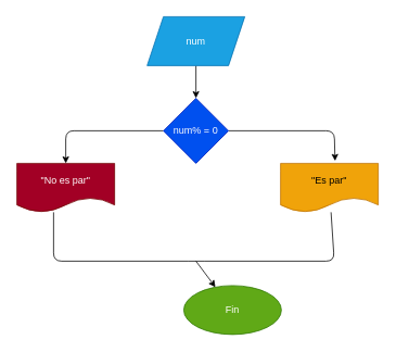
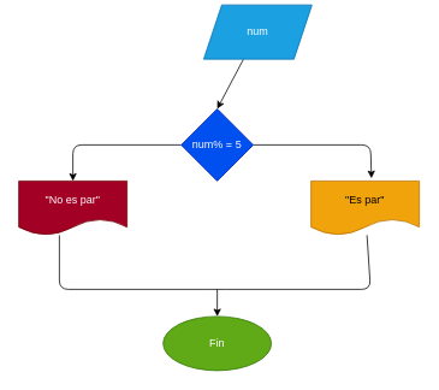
- <mxCell id="3" value="num" style="shape=parallelogram;perimeter=parallelogramPerimeter;whiteSpace=wrap;html=1;fixedSize=1;fillColor=#1ba1e2;fontColor=#ffffff;strokeColor=#006EAF;" vertex="1" parent="1"><mxGeometry x="180" y="20" width="120" height="60" as="geometry" /></mxCell>
+ <mxCell id="3" value="num" style="shape=parallelogram;perimeter=parallelogramPerimeter;whiteSpace=wrap;html=1;fixedSize=1;fillColor=#1ba1e2;fontColor=#ffffff;strokeColor=#006EAF;" vertex="1" parent="1"><mxGeometry x="225" y="5" width="120" height="60" as="geometry" /></mxCell>
- <mxCell id="7" value="num% = 0" style="rhombus;whiteSpace=wrap;html=1;fillColor=#0050ef;fontColor=#ffffff;strokeColor=#001DBC;" vertex="1" parent="1"><mxGeometry x="200" y="120" width="80" height="80" as="geometry" /></mxCell>
+ <mxCell id="7" value="num% = 5" style="rhombus;whiteSpace=wrap;html=1;fillColor=#0050ef;fontColor=#ffffff;strokeColor=#001DBC;" vertex="1" parent="1"><mxGeometry x="200" y="120" width="80" height="80" as="geometry" /></mxCell>
- <mxCell id="10" value="Fin" style="ellipse;whiteSpace=wrap;html=1;fillColor=#60a917;fontColor=#ffffff;strokeColor=#2D7600;" vertex="1" parent="1"><mxGeometry x="225" y="350" width="120" height="60" as="geometry" /></mxCell>
+ <mxCell id="10" value="Fin" style="ellipse;whiteSpace=wrap;html=1;fillColor=#60a917;fontColor=#ffffff;strokeColor=#2D7600;" vertex="1" parent="1"><mxGeometry x="180" y="350" width="120" height="60" as="geometry" /></mxCell>
